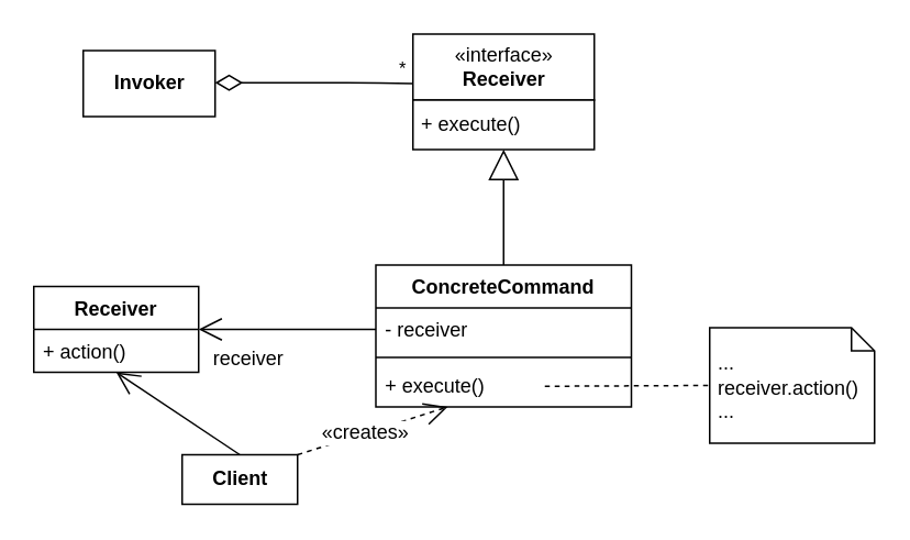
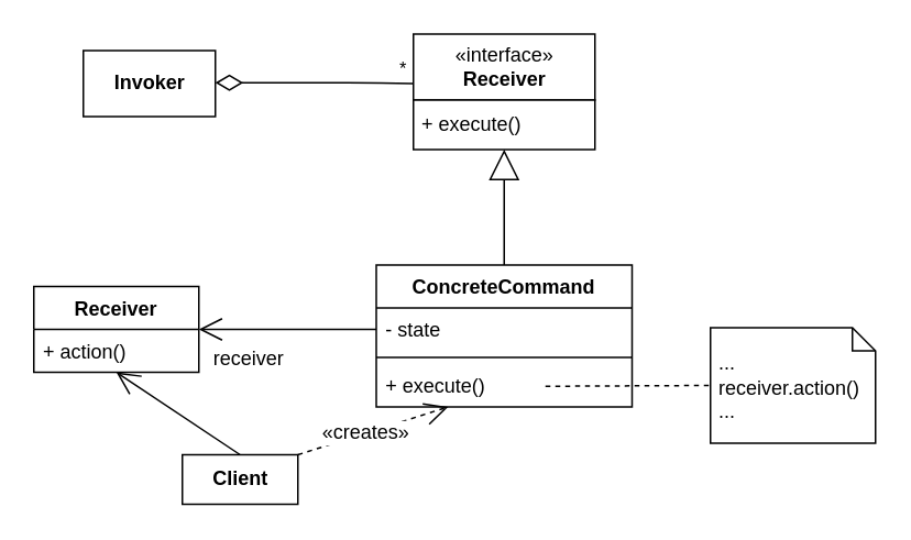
- <mxCell id="9" value="- receiver" style="text;strokeColor=none;fillColor=none;align=left;verticalAlign=top;spacingLeft=4;spacingRight=4;overflow=hidden;rotatable=0;points=[[0,0.5],[1,0.5]];portConstraint=eastwest;" vertex="1" parent="8"><mxGeometry y="26" width="155" height="26" as="geometry" /></mxCell>
+ <mxCell id="9" value="- state" style="text;strokeColor=none;fillColor=none;align=left;verticalAlign=top;spacingLeft=4;spacingRight=4;overflow=hidden;rotatable=0;points=[[0,0.5],[1,0.5]];portConstraint=eastwest;" vertex="1" parent="8"><mxGeometry y="26" width="155" height="26" as="geometry" /></mxCell>
